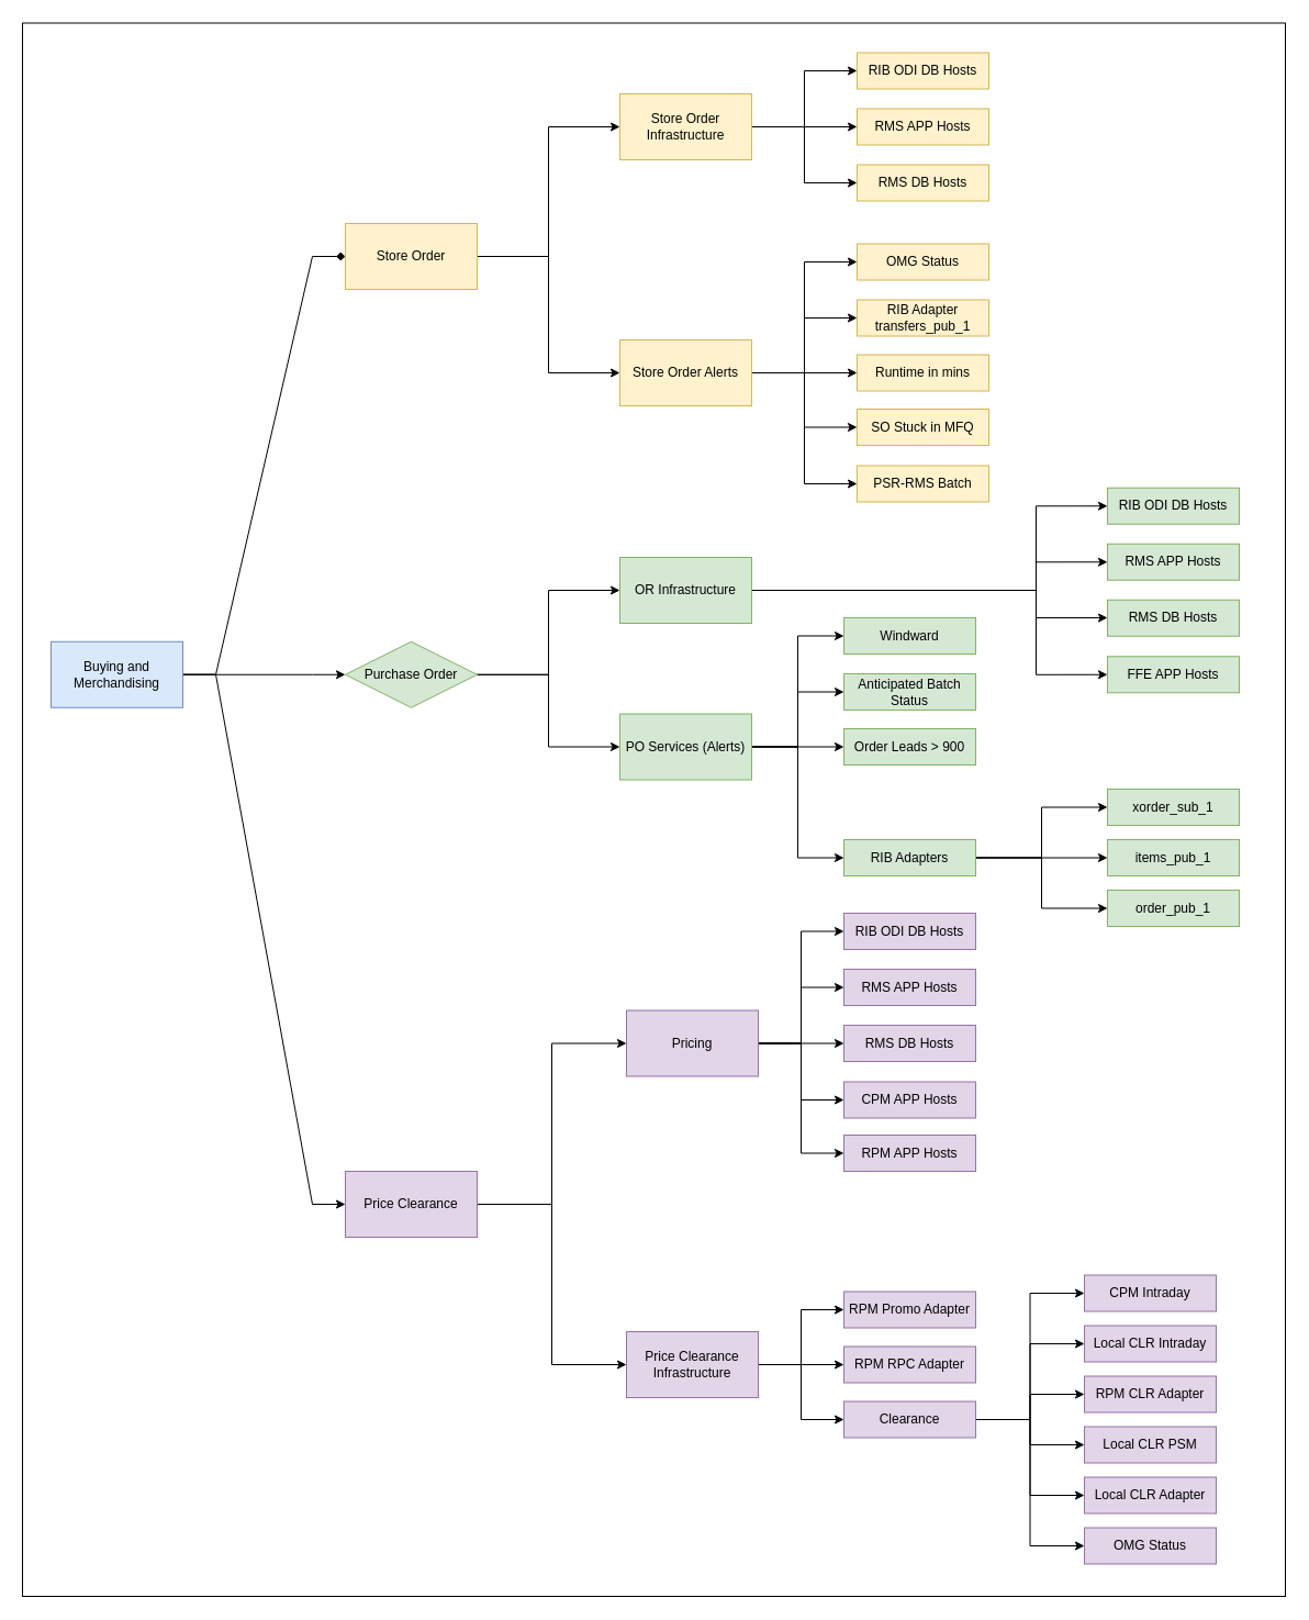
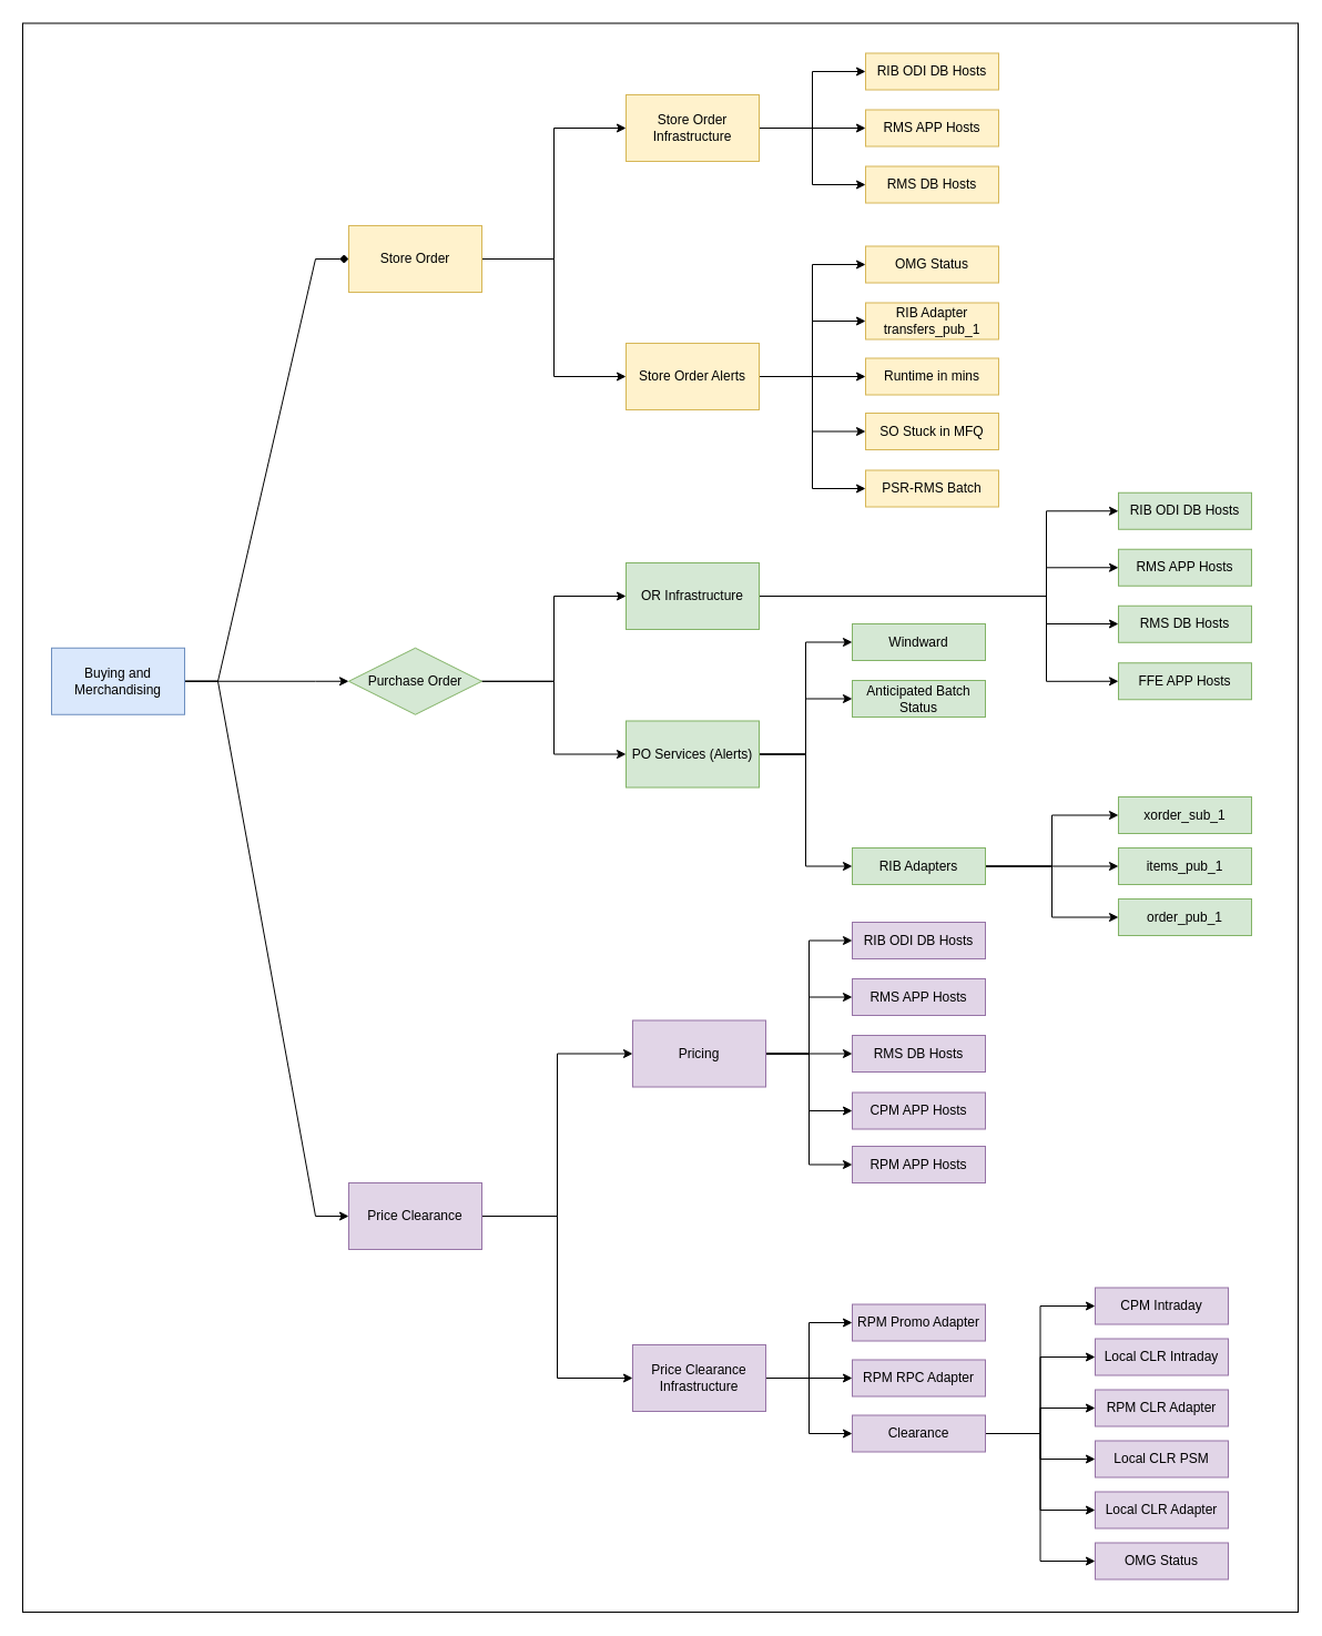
- <mxCell id="33" style="edgeStyle=orthogonalEdgeStyle;rounded=0;orthogonalLoop=1;jettySize=auto;html=1;entryX=0;entryY=0.5;entryDx=0;entryDy=0;" edge="1" parent="1" source="35" target="60"><mxGeometry relative="1" as="geometry" /></mxCell>
- <mxCell id="60" value="Order Leads &amp;gt; 900" style="rounded=0;whiteSpace=wrap;html=1;fillColor=#d5e8d4;strokeColor=#82b366;" vertex="1" parent="1"><mxGeometry x="768" y="663" width="120" height="33" as="geometry" /></mxCell>
